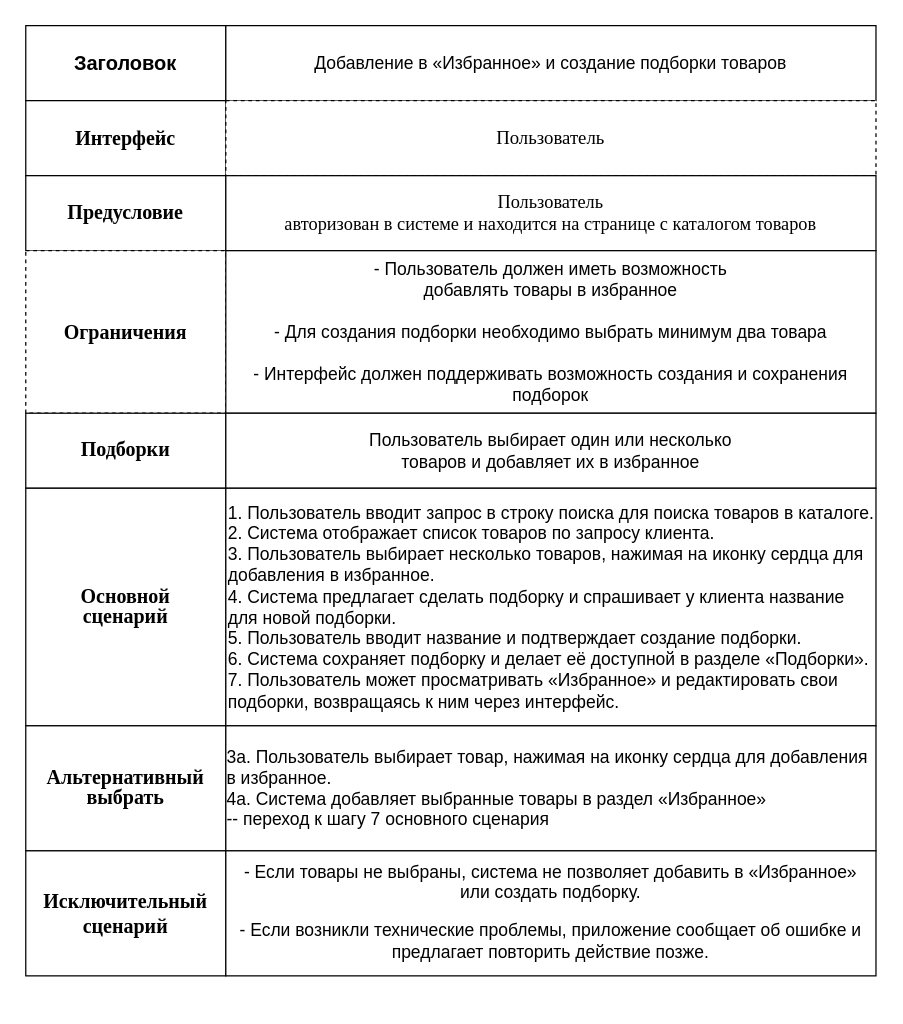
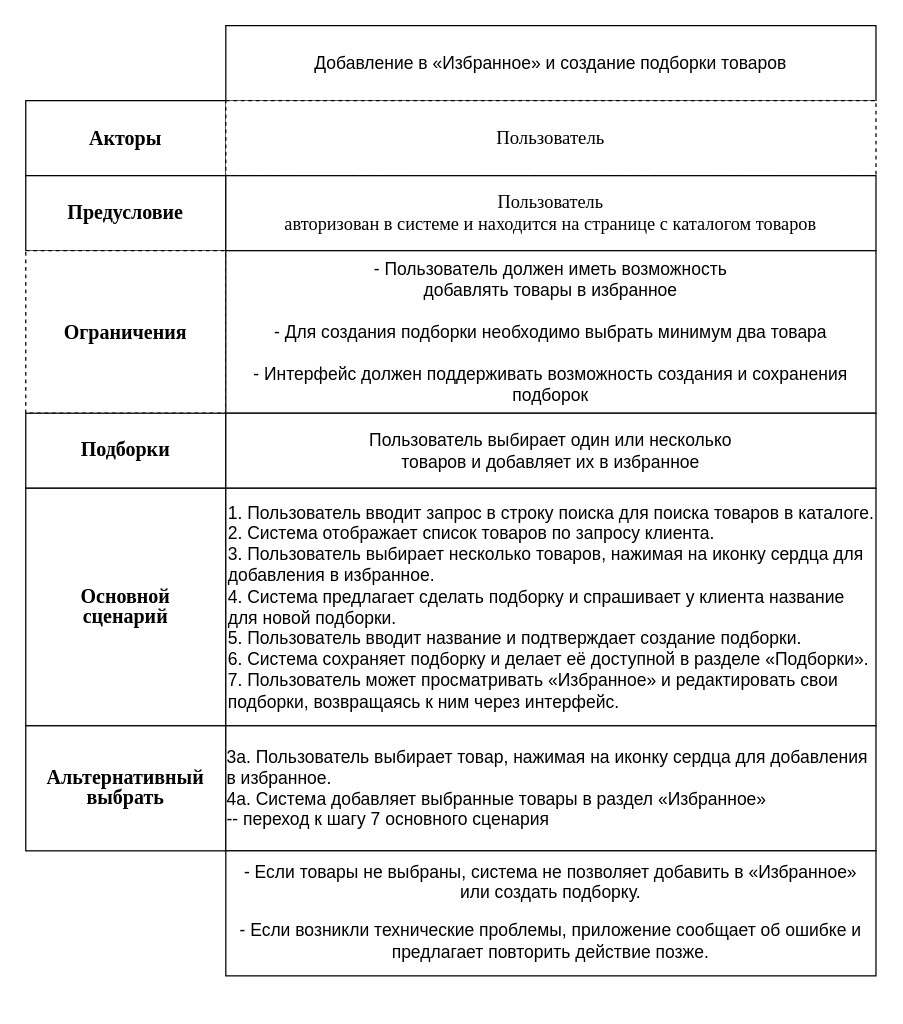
- <mxCell id="2" value="&lt;font style=&quot;font-size: 16px;&quot;&gt;&lt;b&gt;Заголовок&lt;/b&gt;&lt;/font&gt;" style="rounded=0;whiteSpace=wrap;html=1;" parent="1" vertex="1"><mxGeometry x="20" y="20" width="160" height="60" as="geometry" /></mxCell>
- <mxCell id="5" value="&lt;span style=&quot;font-family: Cambria, serif;&quot; lang=&quot;EN-US&quot;&gt;&lt;b style=&quot;&quot;&gt;&lt;font style=&quot;font-size: 16px;&quot;&gt;Интерфейс&lt;/font&gt;&lt;/b&gt;&lt;/span&gt;" style="rounded=0;whiteSpace=wrap;html=1;" parent="1" vertex="1"><mxGeometry x="20" y="80" width="160" height="60" as="geometry" /></mxCell>
+ <mxCell id="5" value="&lt;span style=&quot;font-family: Cambria, serif;&quot; lang=&quot;EN-US&quot;&gt;&lt;b style=&quot;&quot;&gt;&lt;font style=&quot;font-size: 16px;&quot;&gt;Акторы&lt;/font&gt;&lt;/b&gt;&lt;/span&gt;" style="rounded=0;whiteSpace=wrap;html=1;" parent="1" vertex="1"><mxGeometry x="20" y="80" width="160" height="60" as="geometry" /></mxCell>
- <mxCell id="12" value="&lt;span style=&quot;font-size: 16px; font-family: Cambria, serif;&quot; lang=&quot;EN-US&quot;&gt;&lt;b&gt;Исключительный&lt;br&gt;сценарий&lt;/b&gt;&lt;/span&gt;" style="rounded=0;whiteSpace=wrap;html=1;" parent="1" vertex="1"><mxGeometry x="20" y="680" width="160" height="100" as="geometry" /></mxCell>
